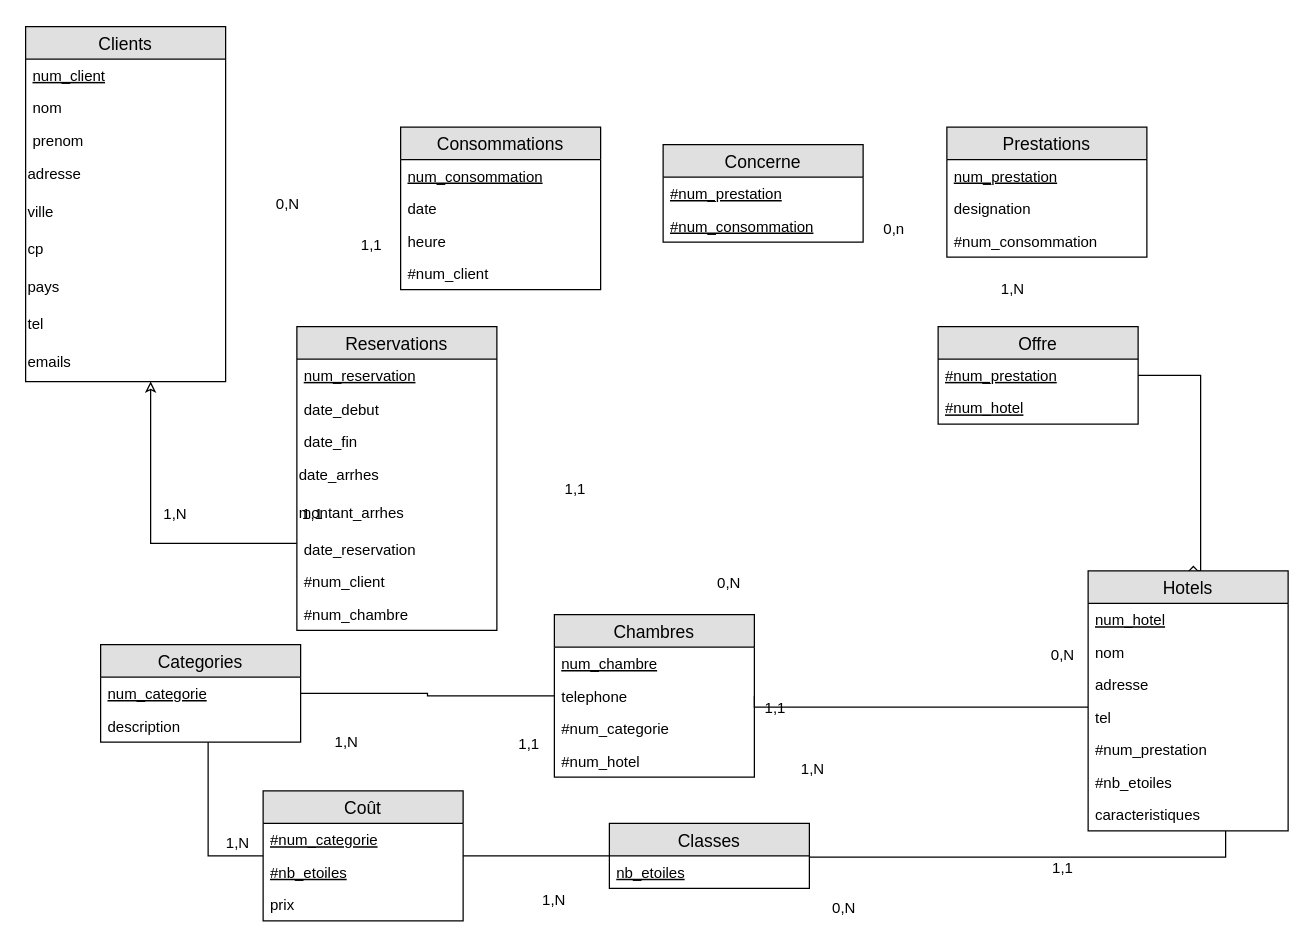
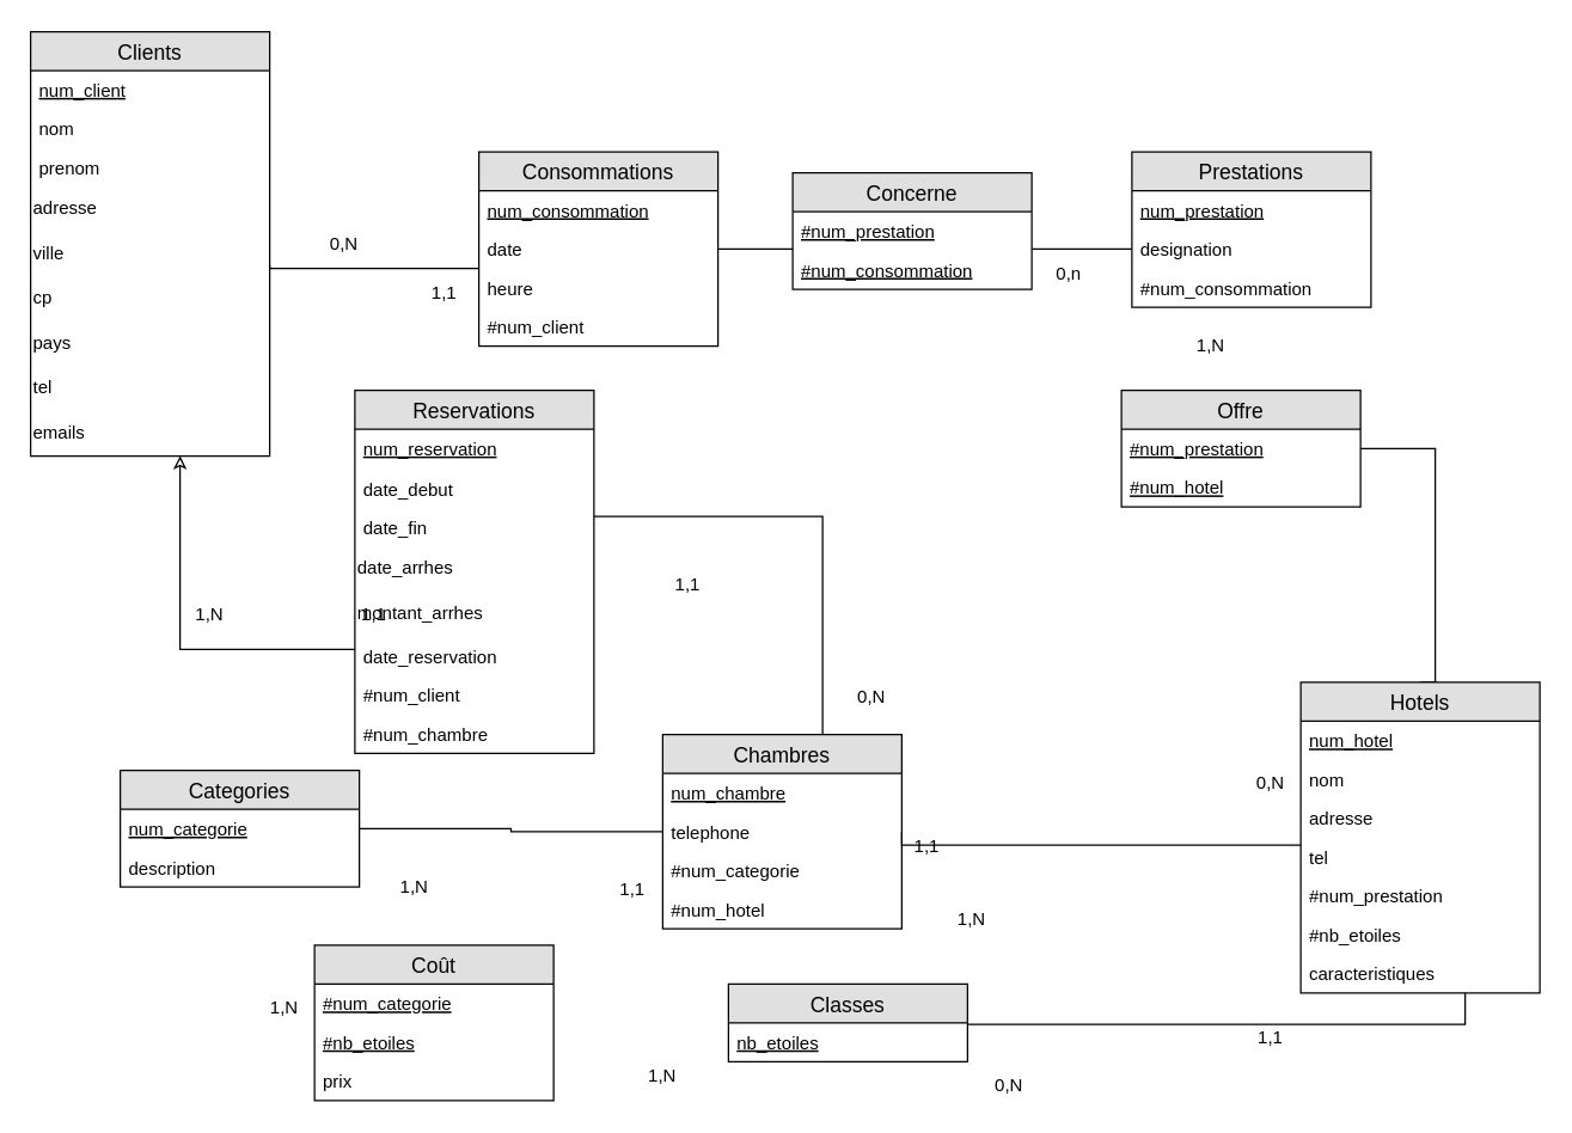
+ <mxCell id="56" style="edgeStyle=orthogonalEdgeStyle;rounded=0;orthogonalLoop=1;jettySize=auto;html=1;entryX=0;entryY=0.5;entryDx=0;entryDy=0;startArrow=none;startFill=0;endArrow=none;endFill=0;strokeColor=#000000;" edge="1" parent="1" source="15" target="21"><mxGeometry relative="1" as="geometry" /></mxCell>
+ <mxCell id="55" style="rounded=0;orthogonalLoop=1;jettySize=auto;html=1;strokeColor=#000000;startArrow=none;startFill=0;endArrow=none;endFill=0;edgeStyle=orthogonalEdgeStyle;exitX=1;exitY=0.75;exitDx=0;exitDy=0;" edge="1" parent="1" source="8" target="13"><mxGeometry relative="1" as="geometry"><Array as="points"><mxPoint x="180" y="179" /></Array><mxPoint x="190" y="179" as="sourcePoint" /></mxGeometry></mxCell>
+ <mxCell id="36" style="edgeStyle=orthogonalEdgeStyle;rounded=0;orthogonalLoop=1;jettySize=auto;html=1;startArrow=none;startFill=0;endArrow=none;endFill=0;strokeColor=#000000;" edge="1" parent="1" source="37" target="24"><mxGeometry relative="1" as="geometry"><Array as="points"><mxPoint x="550" y="345" /></Array></mxGeometry></mxCell>
- <mxCell id="18" style="edgeStyle=orthogonalEdgeStyle;rounded=0;orthogonalLoop=1;jettySize=auto;html=1;entryX=0.5;entryY=0;entryDx=0;entryDy=0;startArrow=none;startFill=0;endArrow=diamond;endFill=0;strokeColor=#000000;" edge="1" parent="1" source="83" target="47"><mxGeometry relative="1" as="geometry"><Array as="points"><mxPoint x="960" y="300" /></Array></mxGeometry></mxCell>
+ <mxCell id="18" style="edgeStyle=orthogonalEdgeStyle;rounded=0;orthogonalLoop=1;jettySize=auto;html=1;entryX=0.5;entryY=0;entryDx=0;entryDy=0;startArrow=none;startFill=0;endArrow=none;endFill=0;strokeColor=#000000;" edge="1" parent="1" source="83" target="47"><mxGeometry relative="1" as="geometry"><Array as="points"><mxPoint x="960" y="300" /></Array></mxGeometry></mxCell>
- <mxCell id="42" style="edgeStyle=orthogonalEdgeStyle;rounded=0;orthogonalLoop=1;jettySize=auto;html=1;startArrow=none;startFill=0;endArrow=none;endFill=0;strokeColor=#000000;" edge="1" parent="1" source="43" target="33"><mxGeometry relative="1" as="geometry"><mxPoint x="165" y="671" as="targetPoint" /><Array as="points"><mxPoint x="166" y="684" /></Array></mxGeometry></mxCell>
